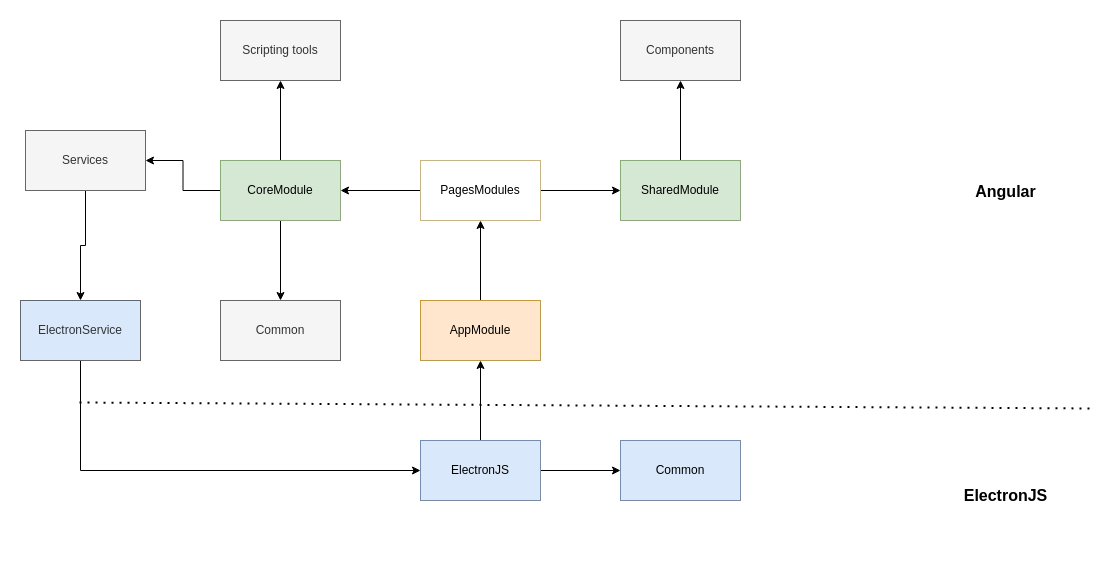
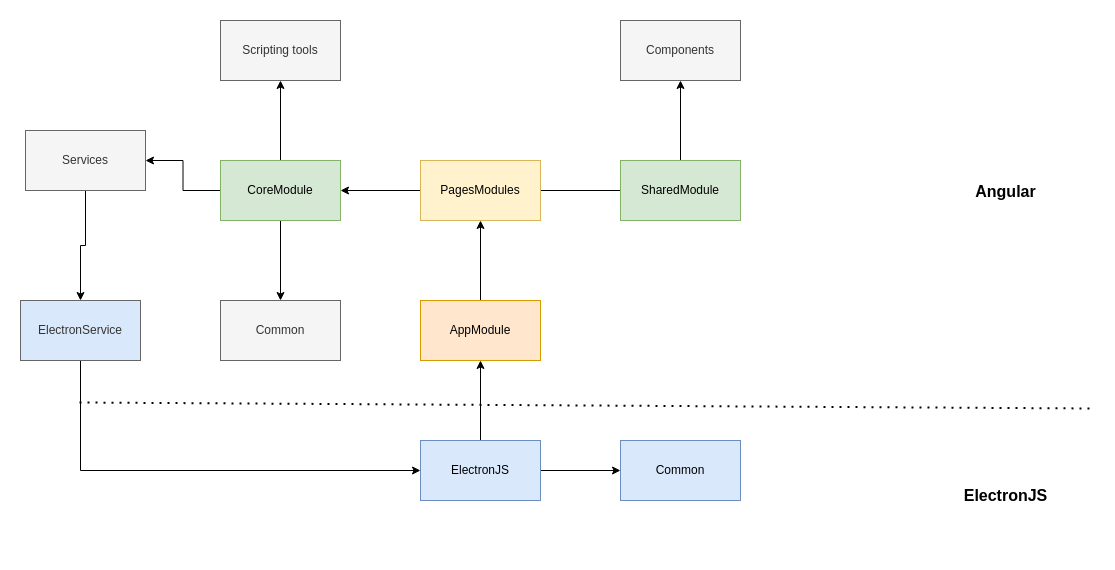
- <mxCell id="9" value="PagesModules" style="rounded=0;whiteSpace=wrap;html=1;fillColor=#ffffff;strokeColor=#d6b656;" vertex="1" parent="1"><mxGeometry x="420" y="160" width="120" height="60" as="geometry" /></mxCell>
+ <mxCell id="9" value="PagesModules" style="rounded=0;whiteSpace=wrap;html=1;fillColor=#fff2cc;strokeColor=#d6b656;" vertex="1" parent="1"><mxGeometry x="420" y="160" width="120" height="60" as="geometry" /></mxCell>
- <mxCell id="7" value="" style="edgeStyle=orthogonalEdgeStyle;rounded=0;orthogonalLoop=1;jettySize=auto;html=1;" edge="1" parent="1" source="9" target="11"><mxGeometry relative="1" as="geometry" /></mxCell>
+ <mxCell id="7" value="" style="edgeStyle=orthogonalEdgeStyle;rounded=0;orthogonalLoop=1;jettySize=auto;html=1;endArrow=none;" edge="1" parent="1" source="9" target="11"><mxGeometry relative="1" as="geometry" /></mxCell>
